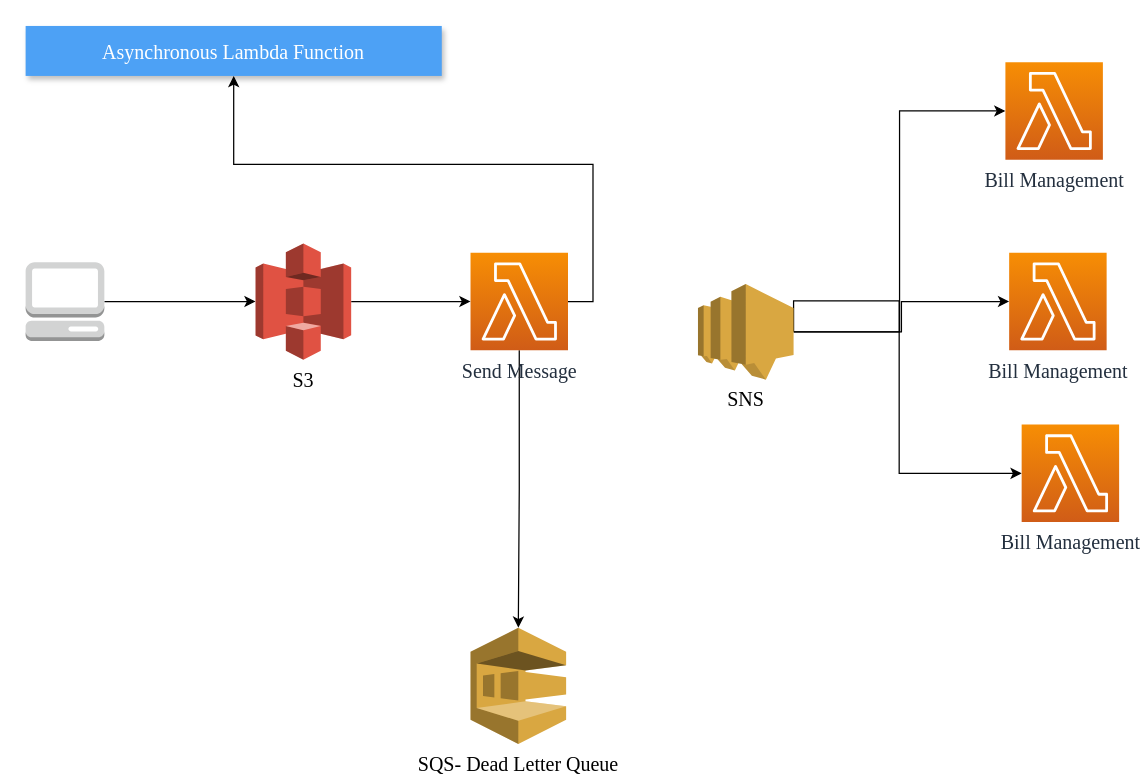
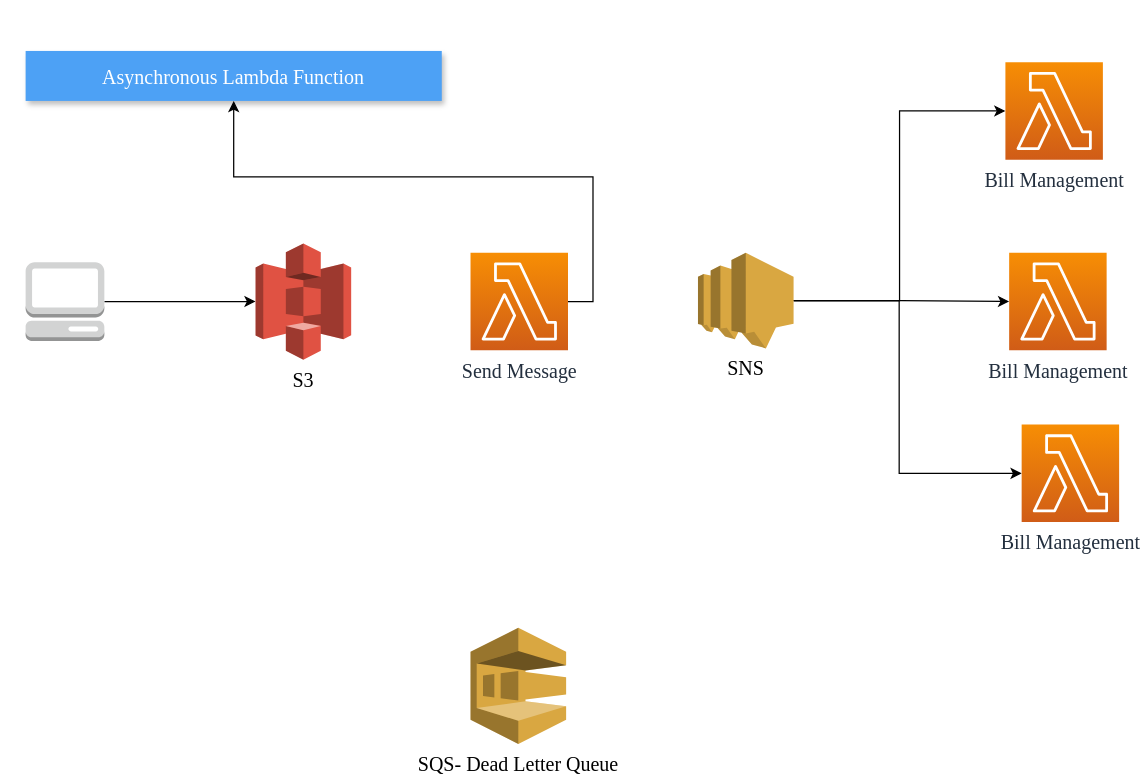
- <mxCell id="2" value="Asynchronous Lambda Function" style="fillColor=#4DA1F5;strokeColor=none;shadow=1;gradientColor=none;fontSize=16;align=center;spacingLeft=0;fontColor=#ffffff;fontFamily=Comic Sans MS;spacing=1;" parent="1" vertex="1"><mxGeometry x="20" y="20" width="333" height="40" as="geometry" /></mxCell>
+ <mxCell id="2" value="Asynchronous Lambda Function" style="fillColor=#4DA1F5;strokeColor=none;shadow=1;gradientColor=none;fontSize=16;align=center;spacingLeft=0;fontColor=#ffffff;fontFamily=Comic Sans MS;spacing=1;" parent="1" vertex="1"><mxGeometry x="20" y="40" width="333" height="40" as="geometry" /></mxCell>
- <mxCell id="8" style="edgeStyle=orthogonalEdgeStyle;rounded=0;orthogonalLoop=1;jettySize=auto;html=1;exitX=1;exitY=0.5;exitDx=0;exitDy=0;exitPerimeter=0;" parent="1" source="9" target="7" edge="1"><mxGeometry relative="1" as="geometry" /></mxCell>
- <mxCell id="14" value="&lt;font style=&quot;font-size: 16px&quot; face=&quot;Comic Sans MS&quot;&gt;SNS&lt;/font&gt;" style="outlineConnect=0;dashed=0;verticalLabelPosition=bottom;verticalAlign=top;align=center;html=1;shape=mxgraph.aws3.sns;fillColor=#D9A741;gradientColor=none;" parent="1" vertex="1"><mxGeometry x="558" y="226.5" width="76.5" height="76.5" as="geometry" /></mxCell>
+ <mxCell id="14" value="&lt;font style=&quot;font-size: 16px&quot; face=&quot;Comic Sans MS&quot;&gt;SNS&lt;/font&gt;" style="outlineConnect=0;dashed=0;verticalLabelPosition=bottom;verticalAlign=top;align=center;html=1;shape=mxgraph.aws3.sns;fillColor=#D9A741;gradientColor=none;" parent="1" vertex="1"><mxGeometry x="558" y="201.5" width="76.5" height="76.5" as="geometry" /></mxCell>
- <mxCell id="6" style="edgeStyle=orthogonalEdgeStyle;rounded=0;orthogonalLoop=1;jettySize=auto;html=1;exitX=0.5;exitY=1;exitDx=0;exitDy=0;exitPerimeter=0;entryX=0.5;entryY=0;entryDx=0;entryDy=0;entryPerimeter=0;fontFamily=Comic Sans MS;fontSize=16;" edge="1" parent="1" source="7" target="17"><mxGeometry relative="1" as="geometry" /></mxCell>
